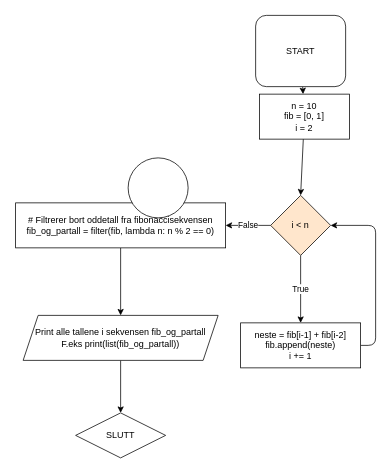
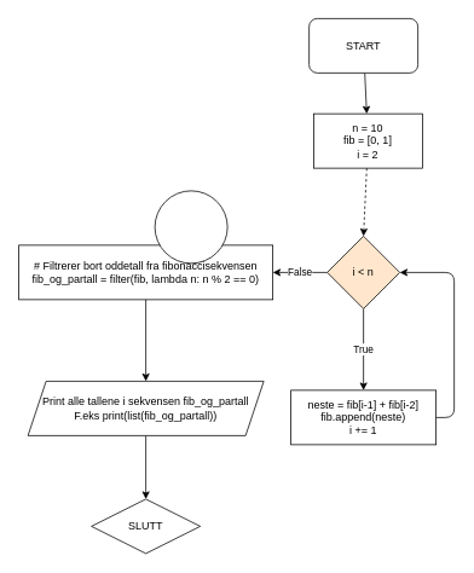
- <mxCell id="3" value="START" style="rounded=1;whiteSpace=wrap;html=1;" parent="1" vertex="1"><mxGeometry x="340" y="20" width="120" height="95" as="geometry" /></mxCell>
+ <mxCell id="3" value="START" style="rounded=1;whiteSpace=wrap;html=1;" parent="1" vertex="1"><mxGeometry x="340" y="20" width="120" height="60" as="geometry" /></mxCell>
- <mxCell id="4" style="edgeStyle=none;html=1;entryX=0.5;entryY=0;entryDx=0;entryDy=0;" parent="1" source="5" target="8" edge="1"><mxGeometry relative="1" as="geometry" /></mxCell>
+ <mxCell id="4" style="edgeStyle=none;html=1;entryX=0.5;entryY=0;entryDx=0;entryDy=0;dashed=1;" parent="1" source="5" target="8" edge="1"><mxGeometry relative="1" as="geometry" /></mxCell>
